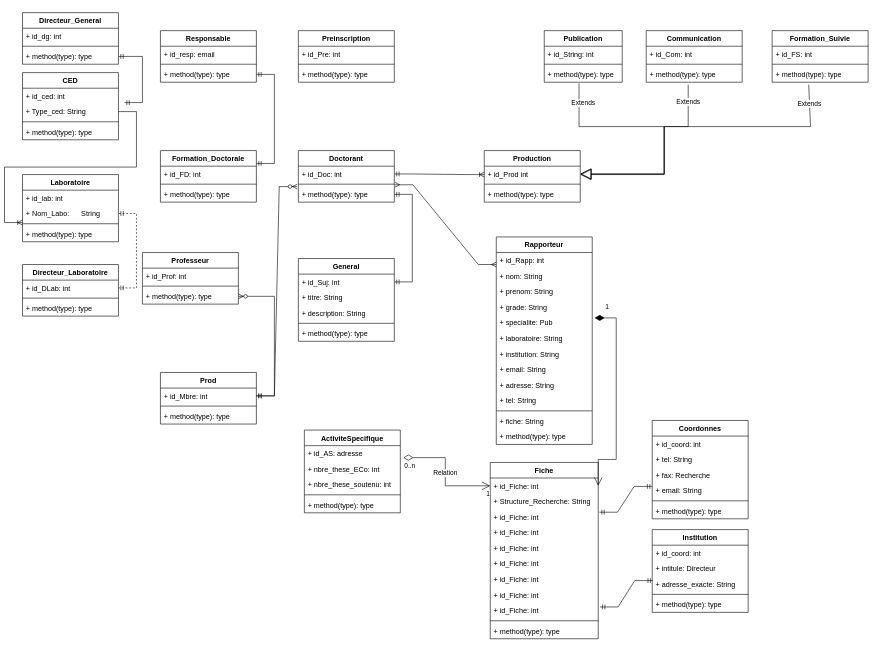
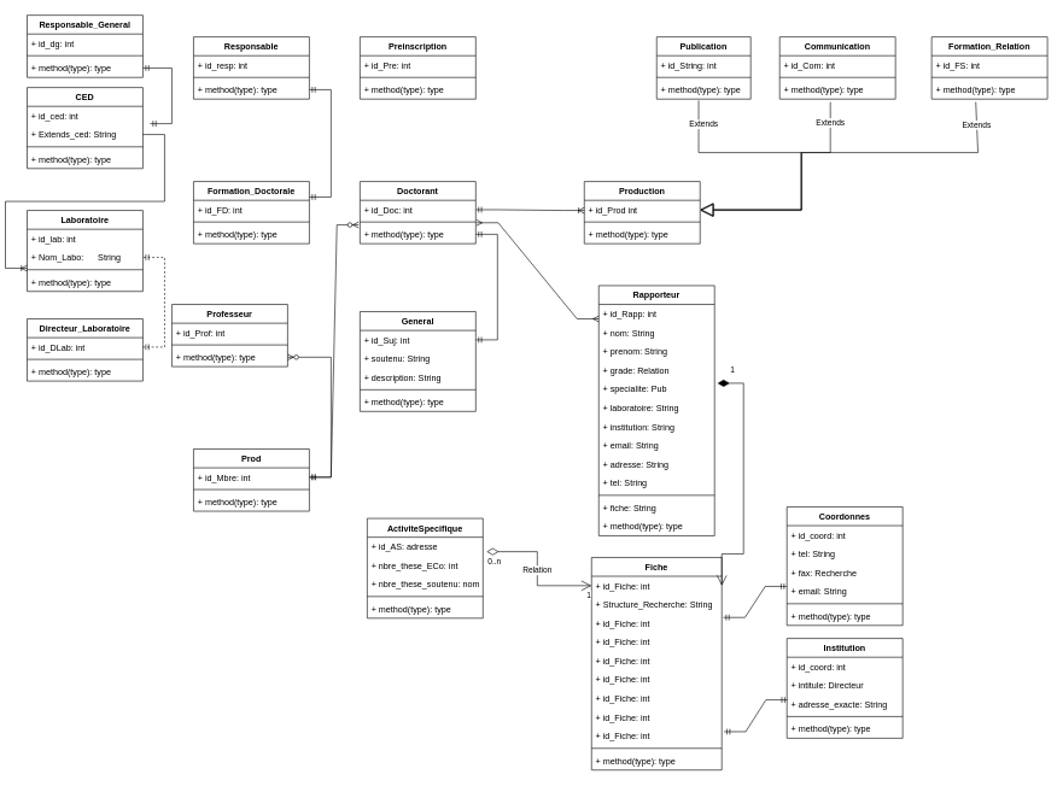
- <mxCell id="124" value="Directeur_General" style="swimlane;fontStyle=1;align=center;verticalAlign=top;childLayout=stackLayout;horizontal=1;startSize=26;horizontalStack=0;resizeParent=1;resizeParentMax=0;resizeLast=0;collapsible=1;marginBottom=0;" vertex="1" parent="1"><mxGeometry x="20" y="20" width="160" height="86" as="geometry" /></mxCell>
+ <mxCell id="124" value="Responsable_General" style="swimlane;fontStyle=1;align=center;verticalAlign=top;childLayout=stackLayout;horizontal=1;startSize=26;horizontalStack=0;resizeParent=1;resizeParentMax=0;resizeLast=0;collapsible=1;marginBottom=0;" vertex="1" parent="1"><mxGeometry x="20" y="20" width="160" height="86" as="geometry" /></mxCell>
- <mxCell id="18" value="Formation_Suivie" style="swimlane;fontStyle=1;align=center;verticalAlign=top;childLayout=stackLayout;horizontal=1;startSize=26;horizontalStack=0;resizeParent=1;resizeParentMax=0;resizeLast=0;collapsible=1;marginBottom=0;" vertex="1" parent="1"><mxGeometry x="1270" y="50" width="160" height="86" as="geometry" /></mxCell>
+ <mxCell id="18" value="Formation_Relation" style="swimlane;fontStyle=1;align=center;verticalAlign=top;childLayout=stackLayout;horizontal=1;startSize=26;horizontalStack=0;resizeParent=1;resizeParentMax=0;resizeLast=0;collapsible=1;marginBottom=0;" vertex="1" parent="1"><mxGeometry x="1270" y="50" width="160" height="86" as="geometry" /></mxCell>
- <mxCell id="3" value="+ id_resp: email" style="text;strokeColor=none;fillColor=none;align=left;verticalAlign=top;spacingLeft=4;spacingRight=4;overflow=hidden;rotatable=0;points=[[0,0.5],[1,0.5]];portConstraint=eastwest;" vertex="1" parent="2"><mxGeometry y="26" width="160" height="26" as="geometry" /></mxCell>
+ <mxCell id="3" value="+ id_resp: int" style="text;strokeColor=none;fillColor=none;align=left;verticalAlign=top;spacingLeft=4;spacingRight=4;overflow=hidden;rotatable=0;points=[[0,0.5],[1,0.5]];portConstraint=eastwest;" vertex="1" parent="2"><mxGeometry y="26" width="160" height="26" as="geometry" /></mxCell>
- <mxCell id="110" value="+ Type_ced: String" style="text;strokeColor=none;fillColor=none;align=left;verticalAlign=top;spacingLeft=4;spacingRight=4;overflow=hidden;rotatable=0;points=[[0,0.5],[1,0.5]];portConstraint=eastwest;" vertex="1" parent="108"><mxGeometry y="52" width="160" height="26" as="geometry" /></mxCell>
+ <mxCell id="110" value="+ Extends_ced: String" style="text;strokeColor=none;fillColor=none;align=left;verticalAlign=top;spacingLeft=4;spacingRight=4;overflow=hidden;rotatable=0;points=[[0,0.5],[1,0.5]];portConstraint=eastwest;" vertex="1" parent="108"><mxGeometry y="52" width="160" height="26" as="geometry" /></mxCell>
- <mxCell id="40" value="+ titre: String" style="text;strokeColor=none;fillColor=none;align=left;verticalAlign=top;spacingLeft=4;spacingRight=4;overflow=hidden;rotatable=0;points=[[0,0.5],[1,0.5]];portConstraint=eastwest;" vertex="1" parent="38"><mxGeometry y="52" width="160" height="26" as="geometry" /></mxCell>
+ <mxCell id="40" value="+ soutenu: String" style="text;strokeColor=none;fillColor=none;align=left;verticalAlign=top;spacingLeft=4;spacingRight=4;overflow=hidden;rotatable=0;points=[[0,0.5],[1,0.5]];portConstraint=eastwest;" vertex="1" parent="38"><mxGeometry y="52" width="160" height="26" as="geometry" /></mxCell>
- <mxCell id="48" value="+ grade: String" style="text;strokeColor=none;fillColor=none;align=left;verticalAlign=top;spacingLeft=4;spacingRight=4;overflow=hidden;rotatable=0;points=[[0,0.5],[1,0.5]];portConstraint=eastwest;" vertex="1" parent="44"><mxGeometry y="104" width="160" height="26" as="geometry" /></mxCell>
+ <mxCell id="48" value="+ grade: Relation" style="text;strokeColor=none;fillColor=none;align=left;verticalAlign=top;spacingLeft=4;spacingRight=4;overflow=hidden;rotatable=0;points=[[0,0.5],[1,0.5]];portConstraint=eastwest;" vertex="1" parent="44"><mxGeometry y="104" width="160" height="26" as="geometry" /></mxCell>
- <mxCell id="65" value="+ nbre_these_soutenu: int" style="text;strokeColor=none;fillColor=none;align=left;verticalAlign=top;spacingLeft=4;spacingRight=4;overflow=hidden;rotatable=0;points=[[0,0.5],[1,0.5]];portConstraint=eastwest;" vertex="1" parent="62"><mxGeometry y="78" width="160" height="26" as="geometry" /></mxCell>
+ <mxCell id="65" value="+ nbre_these_soutenu: nom" style="text;strokeColor=none;fillColor=none;align=left;verticalAlign=top;spacingLeft=4;spacingRight=4;overflow=hidden;rotatable=0;points=[[0,0.5],[1,0.5]];portConstraint=eastwest;" vertex="1" parent="62"><mxGeometry y="78" width="160" height="26" as="geometry" /></mxCell>
